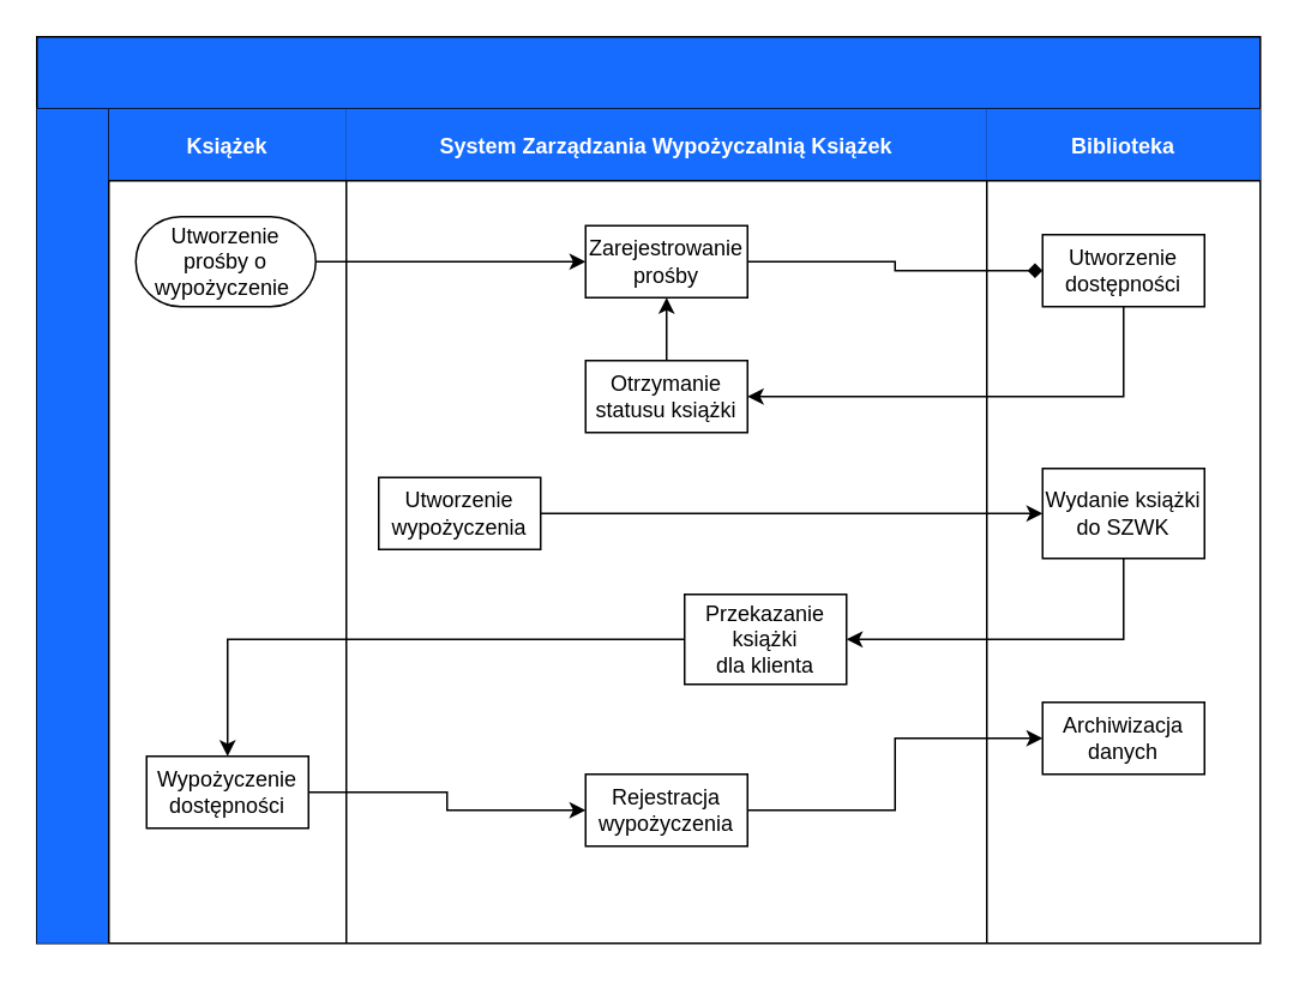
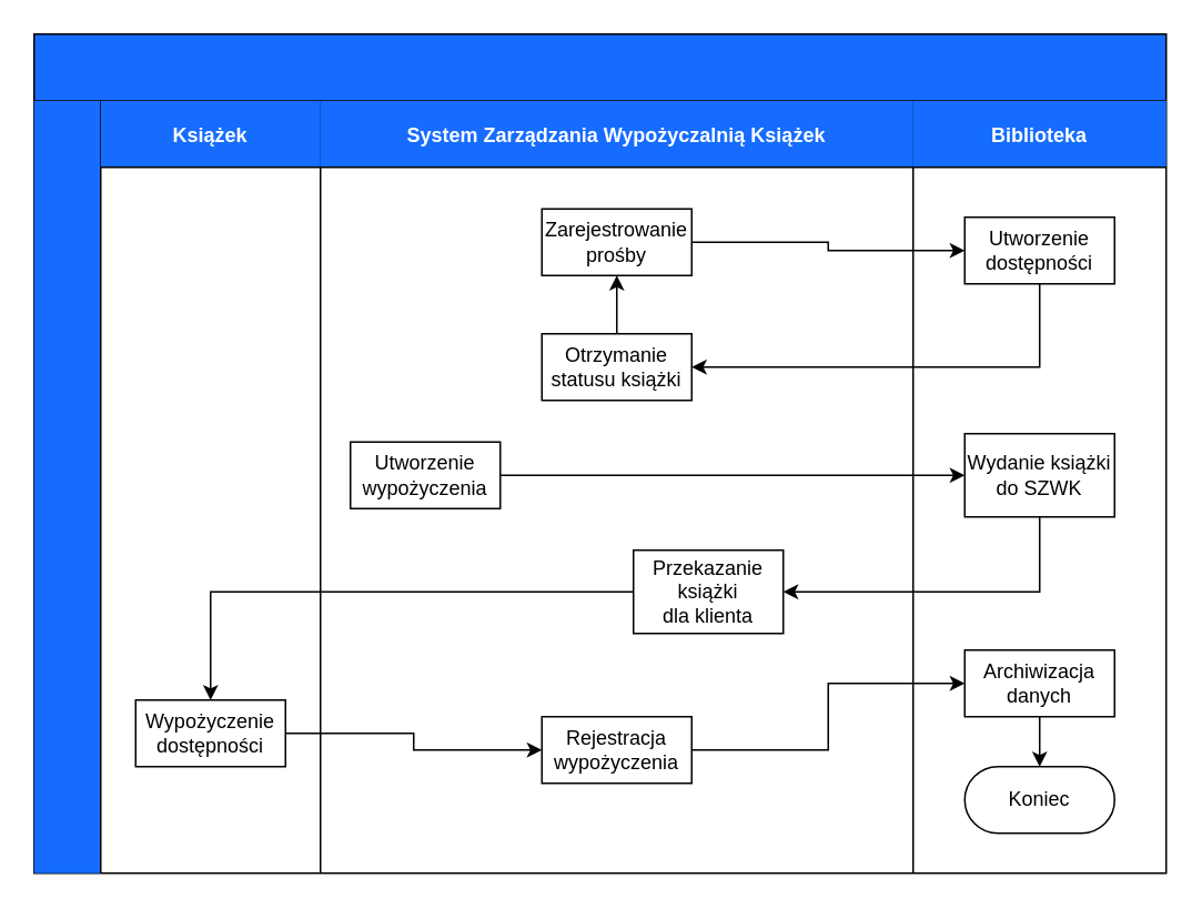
- <mxCell id="5" value="Utworzenie prośby o wypożyczenie&amp;nbsp;" style="rounded=1;whiteSpace=wrap;html=1;arcSize=50;" parent="4" vertex="1"><mxGeometry x="15" y="60" width="100" height="50" as="geometry" /></mxCell>
- <mxCell id="20" style="edgeStyle=orthogonalEdgeStyle;rounded=0;orthogonalLoop=1;jettySize=auto;html=1;" parent="3" source="5" target="8" edge="1"><mxGeometry relative="1" as="geometry" /></mxCell>
- <mxCell id="21" style="edgeStyle=orthogonalEdgeStyle;rounded=0;orthogonalLoop=1;jettySize=auto;html=1;endArrow=diamond;" edge="1" parent="3" source="8" target="15"><mxGeometry relative="1" as="geometry" /></mxCell>
+ <mxCell id="21" style="edgeStyle=orthogonalEdgeStyle;rounded=0;orthogonalLoop=1;jettySize=auto;html=1;" edge="1" parent="3" source="8" target="15"><mxGeometry relative="1" as="geometry" /></mxCell>
+ <mxCell id="18" style="edgeStyle=orthogonalEdgeStyle;rounded=0;orthogonalLoop=1;jettySize=auto;html=1;entryX=0.5;entryY=0;entryDx=0;entryDy=0;" edge="1" parent="14" source="19" target="17"><mxGeometry relative="1" as="geometry" /></mxCell>
+ <mxCell id="17" value="Koniec" style="rounded=1;whiteSpace=wrap;html=1;arcSize=50;" parent="14" vertex="1"><mxGeometry x="31" y="400" width="90" height="40" as="geometry" /></mxCell>
